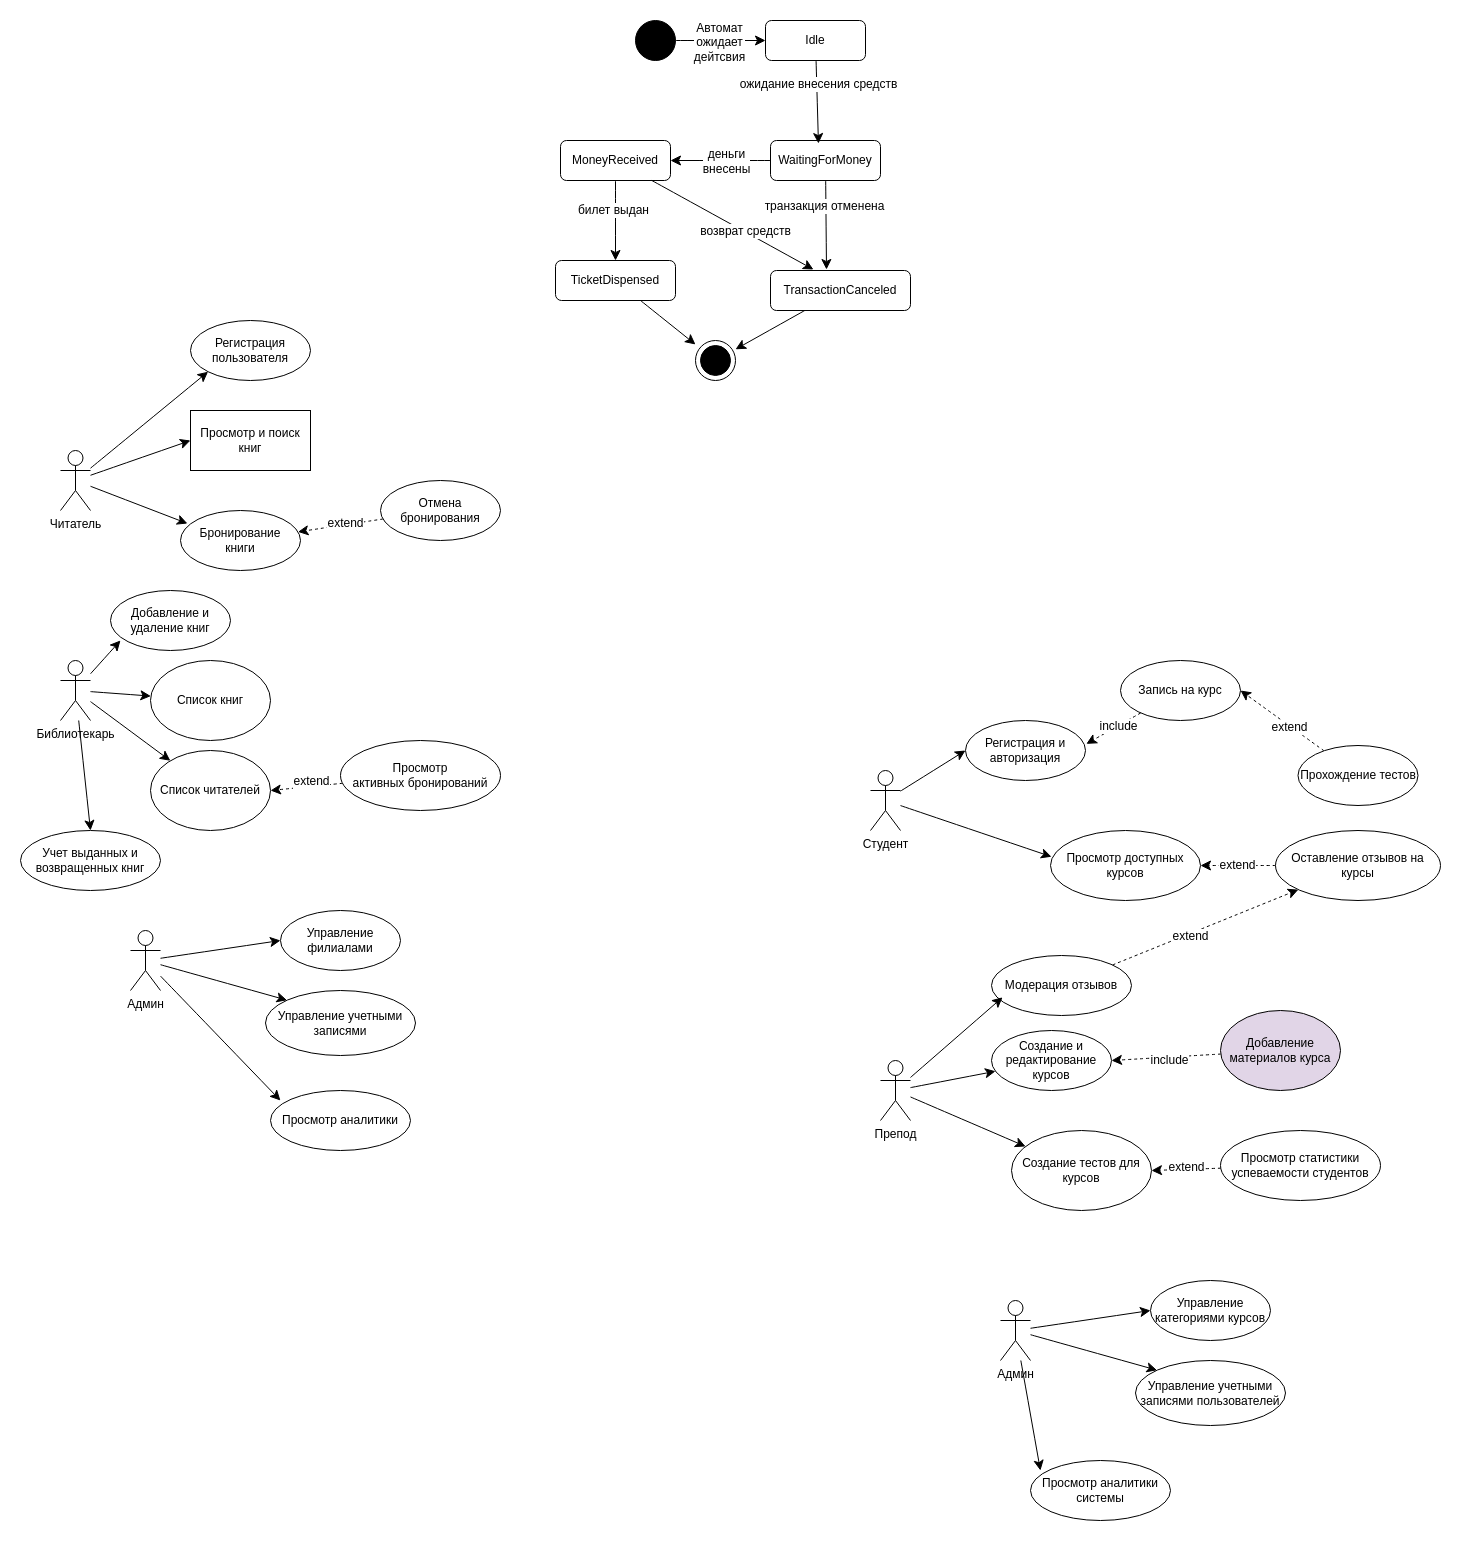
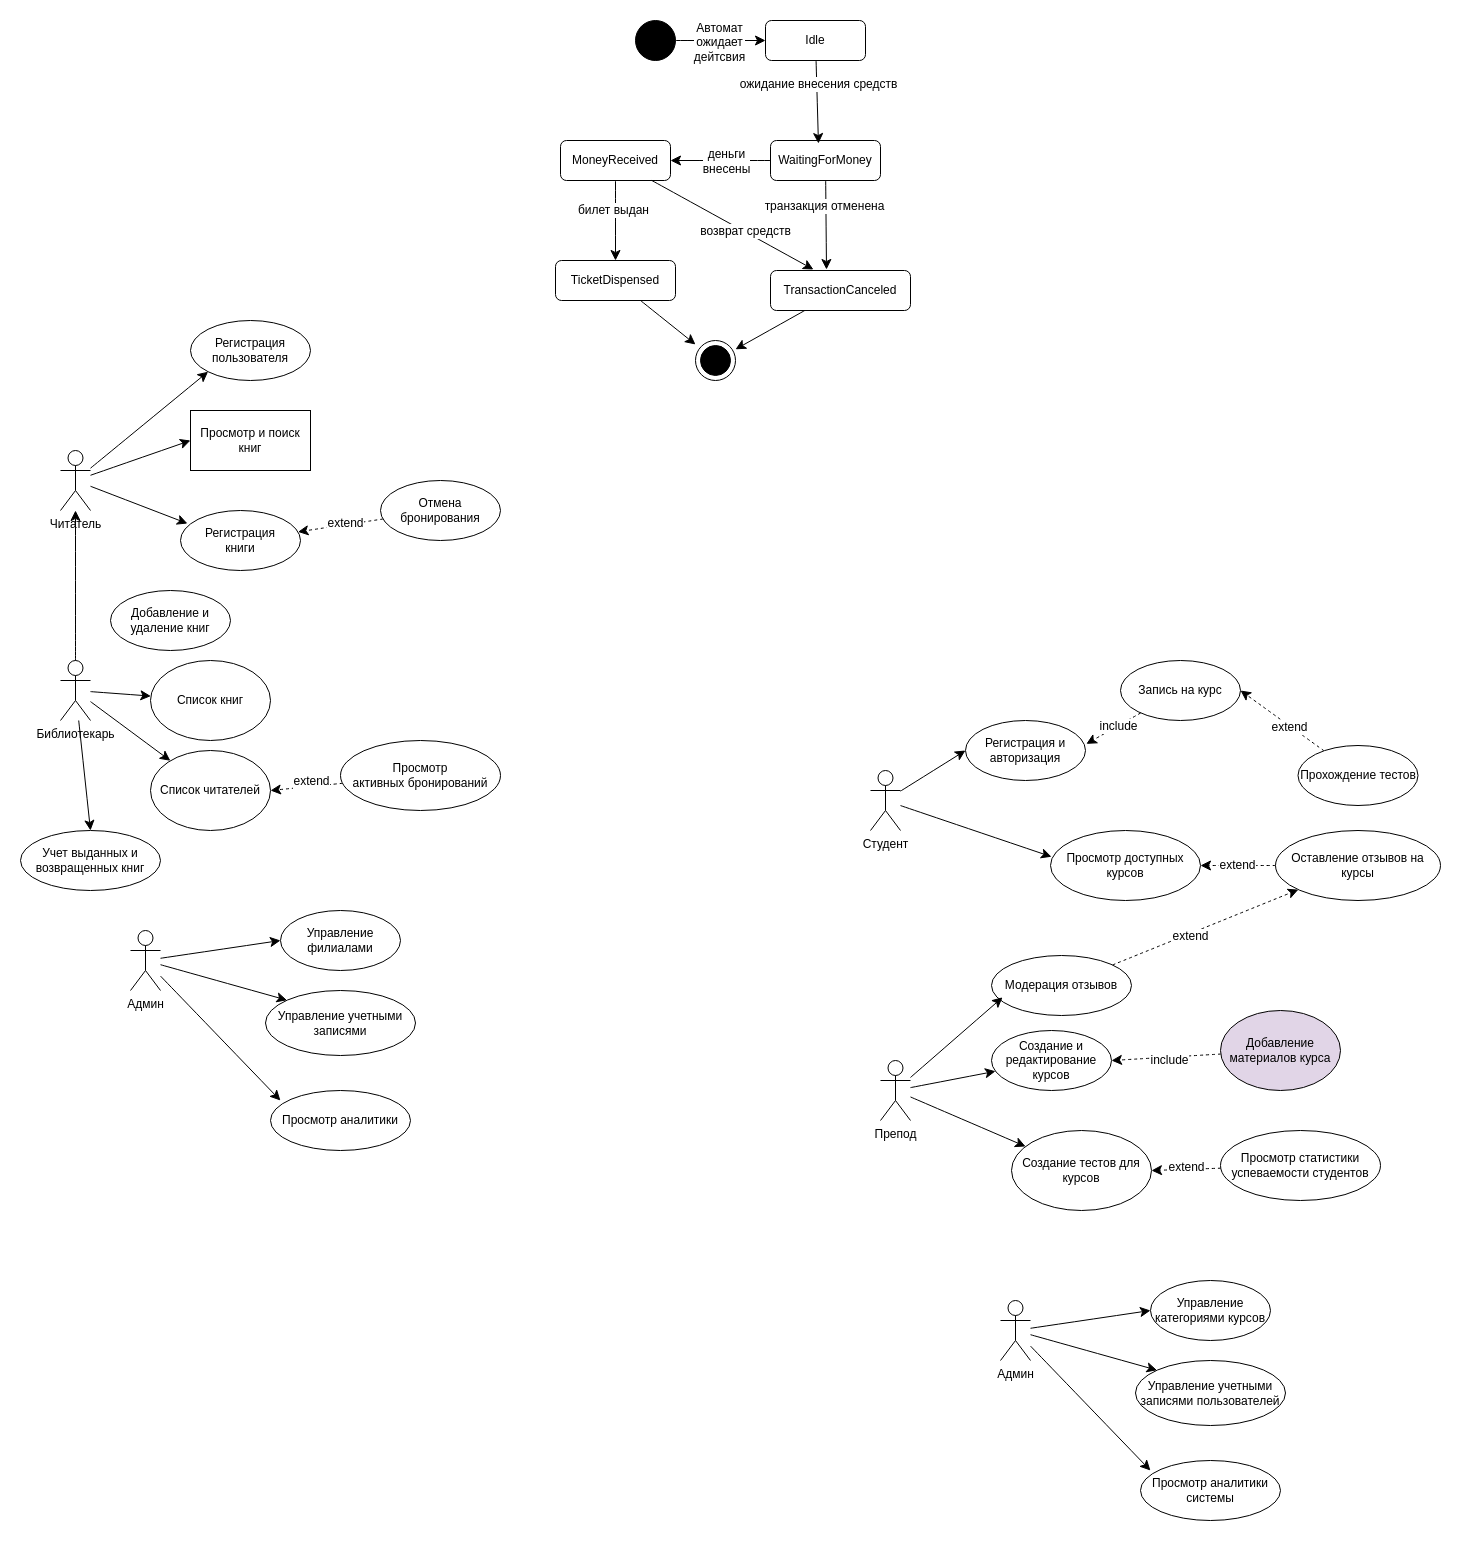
- <mxCell id="14" value="Бронирование&lt;div&gt;книги&lt;/div&gt;" style="ellipse;whiteSpace=wrap;html=1;" vertex="1" parent="1"><mxGeometry x="180" y="510" width="120" height="60" as="geometry" /></mxCell>
+ <mxCell id="14" value="Регистрация&lt;div&gt;книги&lt;/div&gt;" style="ellipse;whiteSpace=wrap;html=1;" vertex="1" parent="1"><mxGeometry x="180" y="510" width="120" height="60" as="geometry" /></mxCell>
- <mxCell id="30" style="edgeStyle=none;curved=1;rounded=0;orthogonalLoop=1;jettySize=auto;html=1;entryX=0.083;entryY=0.833;entryDx=0;entryDy=0;entryPerimeter=0;fontSize=12;startSize=8;endSize=8;" edge="1" parent="1" source="5" target="18"><mxGeometry relative="1" as="geometry" /></mxCell>
+ <mxCell id="30" style="edgeStyle=none;curved=1;rounded=0;orthogonalLoop=1;jettySize=auto;html=1;fontSize=12;startSize=8;endSize=8;" edge="1" parent="1" source="5" target="11"><mxGeometry relative="1" as="geometry" /></mxCell>
- <mxCell id="72" value="&lt;p data-pm-slice=&quot;0 0 []&quot;&gt;Просмотр аналитики системы&lt;/p&gt;" style="ellipse;whiteSpace=wrap;html=1;" vertex="1" parent="1"><mxGeometry x="1030" y="1460" width="140" height="60" as="geometry" /></mxCell>
+ <mxCell id="72" value="&lt;p data-pm-slice=&quot;0 0 []&quot;&gt;Просмотр аналитики системы&lt;/p&gt;" style="ellipse;whiteSpace=wrap;html=1;" vertex="1" parent="1"><mxGeometry x="1140" y="1460" width="140" height="60" as="geometry" /></mxCell>
